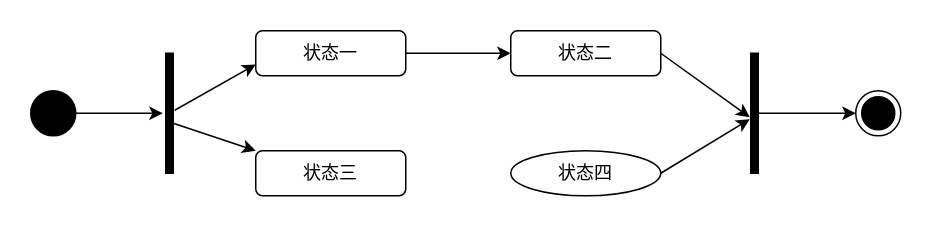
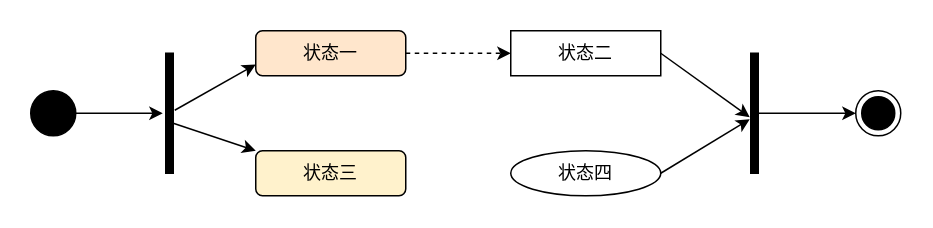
- <mxCell id="5" value="状态一" style="rounded=1;whiteSpace=wrap;html=1;" vertex="1" parent="1"><mxGeometry x="170" y="20" width="100" height="30" as="geometry" /></mxCell>
+ <mxCell id="5" value="状态一" style="rounded=1;whiteSpace=wrap;html=1;fillColor=#ffe6cc;" vertex="1" parent="1"><mxGeometry x="170" y="20" width="100" height="30" as="geometry" /></mxCell>
- <mxCell id="4" style="edgeStyle=orthogonalEdgeStyle;rounded=0;orthogonalLoop=1;jettySize=auto;html=1;exitX=1;exitY=0.5;exitDx=0;exitDy=0;" edge="1" parent="1" source="5" target="7"><mxGeometry relative="1" as="geometry" /></mxCell>
+ <mxCell id="4" style="edgeStyle=orthogonalEdgeStyle;rounded=0;orthogonalLoop=1;jettySize=auto;html=1;exitX=1;exitY=0.5;exitDx=0;exitDy=0;dashed=1;" edge="1" parent="1" source="5" target="7"><mxGeometry relative="1" as="geometry" /></mxCell>
- <mxCell id="7" value="状态二" style="rounded=1;whiteSpace=wrap;html=1;" vertex="1" parent="1"><mxGeometry x="340" y="20" width="100" height="30" as="geometry" /></mxCell>
+ <mxCell id="7" value="状态二" style="whiteSpace=wrap;html=1;rounded=0;" vertex="1" parent="1"><mxGeometry x="340" y="20" width="100" height="30" as="geometry" /></mxCell>
- <mxCell id="6" value="状态三" style="rounded=1;whiteSpace=wrap;html=1;" vertex="1" parent="1"><mxGeometry x="170" y="100" width="100" height="30" as="geometry" /></mxCell>
+ <mxCell id="6" value="状态三" style="rounded=1;whiteSpace=wrap;html=1;fillColor=#fff2cc;" vertex="1" parent="1"><mxGeometry x="170" y="100" width="100" height="30" as="geometry" /></mxCell>
